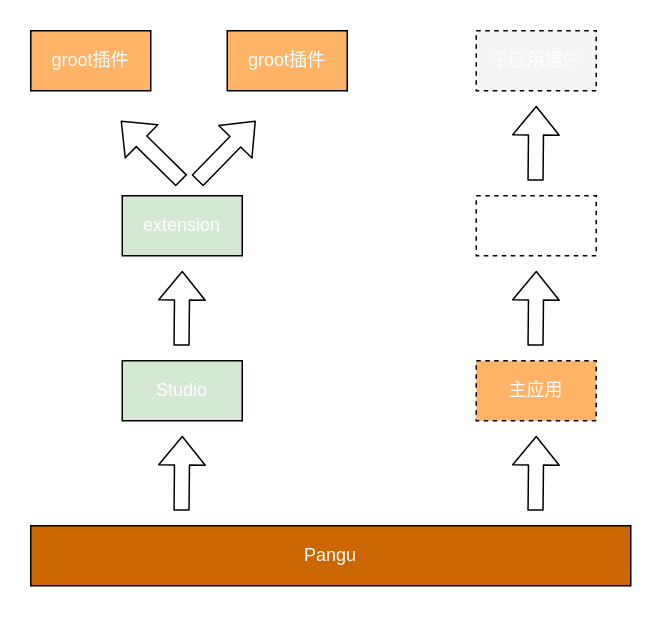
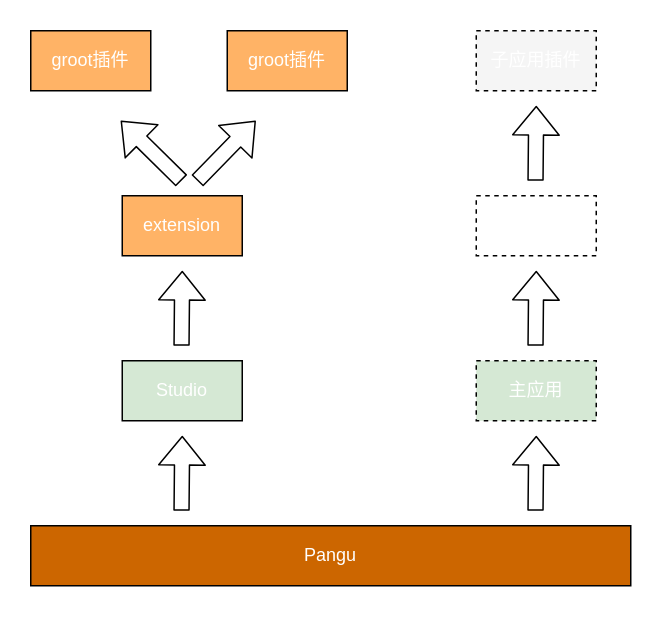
- <mxCell id="5" value="extension" style="rounded=0;whiteSpace=wrap;html=1;fontColor=#FFFFFF;fillColor=#d5e8d4;" vertex="1" parent="1"><mxGeometry x="81" y="130" width="80" height="40" as="geometry" /></mxCell>
+ <mxCell id="5" value="extension" style="rounded=0;whiteSpace=wrap;html=1;fontColor=#FFFFFF;fillColor=#FFB366;" vertex="1" parent="1"><mxGeometry x="81" y="130" width="80" height="40" as="geometry" /></mxCell>
- <mxCell id="4" value="主应用" style="rounded=0;whiteSpace=wrap;html=1;fontColor=#FFFFFF;fillColor=#FFB366;dashed=1;" vertex="1" parent="1"><mxGeometry x="317" y="240" width="80" height="40" as="geometry" /></mxCell>
+ <mxCell id="4" value="主应用" style="rounded=0;whiteSpace=wrap;html=1;fontColor=#FFFFFF;fillColor=#d5e8d4;dashed=1;" vertex="1" parent="1"><mxGeometry x="317" y="240" width="80" height="40" as="geometry" /></mxCell>
